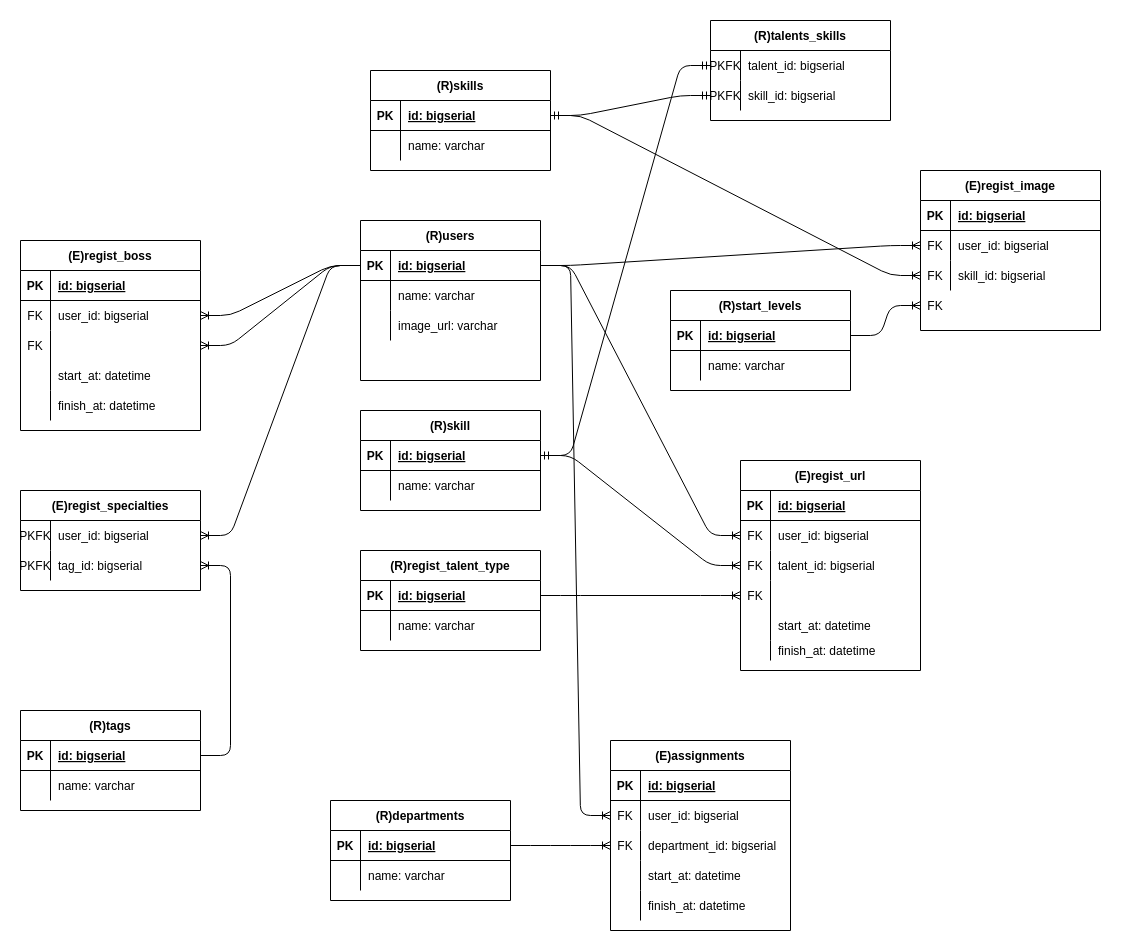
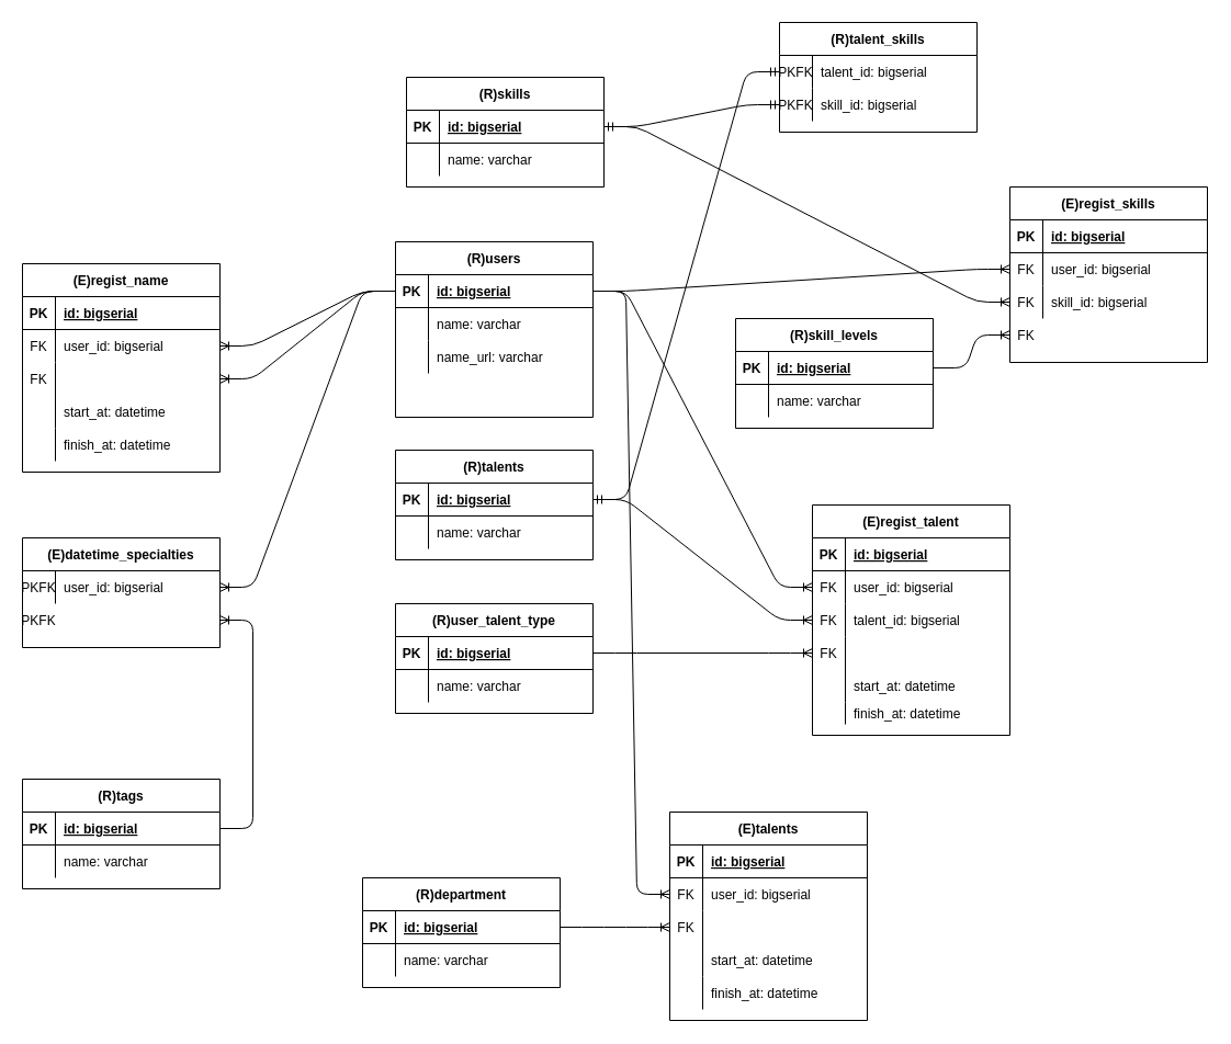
- <mxCell id="54" value="(R)talents_skills" style="shape=table;startSize=30;container=1;collapsible=1;childLayout=tableLayout;fixedRows=1;rowLines=0;fontStyle=1;align=center;resizeLast=1;" parent="1" vertex="1"><mxGeometry x="710" y="20" width="180" height="100" as="geometry" /></mxCell>
+ <mxCell id="54" value="(R)talent_skills" style="shape=table;startSize=30;container=1;collapsible=1;childLayout=tableLayout;fixedRows=1;rowLines=0;fontStyle=1;align=center;resizeLast=1;" parent="1" vertex="1"><mxGeometry x="710" y="20" width="180" height="100" as="geometry" /></mxCell>
- <mxCell id="40" value="(E)regist_image" style="shape=table;startSize=30;container=1;collapsible=1;childLayout=tableLayout;fixedRows=1;rowLines=0;fontStyle=1;align=center;resizeLast=1;" parent="1" vertex="1"><mxGeometry x="920" y="170" width="180" height="160" as="geometry" /></mxCell>
+ <mxCell id="40" value="(E)regist_skills" style="shape=table;startSize=30;container=1;collapsible=1;childLayout=tableLayout;fixedRows=1;rowLines=0;fontStyle=1;align=center;resizeLast=1;" parent="1" vertex="1"><mxGeometry x="920" y="170" width="180" height="160" as="geometry" /></mxCell>
- <mxCell id="112" value="(E)regist_boss" style="shape=table;startSize=30;container=1;collapsible=1;childLayout=tableLayout;fixedRows=1;rowLines=0;fontStyle=1;align=center;resizeLast=1;" parent="1" vertex="1"><mxGeometry x="20" y="240" width="180" height="190" as="geometry" /></mxCell>
+ <mxCell id="112" value="(E)regist_name" style="shape=table;startSize=30;container=1;collapsible=1;childLayout=tableLayout;fixedRows=1;rowLines=0;fontStyle=1;align=center;resizeLast=1;" parent="1" vertex="1"><mxGeometry x="20" y="240" width="180" height="190" as="geometry" /></mxCell>
- <mxCell id="61" value="(R)start_levels" style="shape=table;startSize=30;container=1;collapsible=1;childLayout=tableLayout;fixedRows=1;rowLines=0;fontStyle=1;align=center;resizeLast=1;" parent="1" vertex="1"><mxGeometry x="670" y="290" width="180" height="100" as="geometry" /></mxCell>
+ <mxCell id="61" value="(R)skill_levels" style="shape=table;startSize=30;container=1;collapsible=1;childLayout=tableLayout;fixedRows=1;rowLines=0;fontStyle=1;align=center;resizeLast=1;" parent="1" vertex="1"><mxGeometry x="670" y="290" width="180" height="100" as="geometry" /></mxCell>
- <mxCell id="25" value="image_url: varchar" style="shape=partialRectangle;connectable=0;fillColor=none;top=0;left=0;bottom=0;right=0;align=left;spacingLeft=6;overflow=hidden;" parent="23" vertex="1"><mxGeometry x="30" width="150" height="30" as="geometry" /></mxCell>
+ <mxCell id="25" value="name_url: varchar" style="shape=partialRectangle;connectable=0;fillColor=none;top=0;left=0;bottom=0;right=0;align=left;spacingLeft=6;overflow=hidden;" parent="23" vertex="1"><mxGeometry x="30" width="150" height="30" as="geometry" /></mxCell>
- <mxCell id="9" value="(R)skill" style="shape=table;startSize=30;container=1;collapsible=1;childLayout=tableLayout;fixedRows=1;rowLines=0;fontStyle=1;align=center;resizeLast=1;" parent="1" vertex="1"><mxGeometry x="360" y="410" width="180" height="100" as="geometry" /></mxCell>
+ <mxCell id="9" value="(R)talents" style="shape=table;startSize=30;container=1;collapsible=1;childLayout=tableLayout;fixedRows=1;rowLines=0;fontStyle=1;align=center;resizeLast=1;" parent="1" vertex="1"><mxGeometry x="360" y="410" width="180" height="100" as="geometry" /></mxCell>
- <mxCell id="69" value="(E)regist_url" style="shape=table;startSize=30;container=1;collapsible=1;childLayout=tableLayout;fixedRows=1;rowLines=0;fontStyle=1;align=center;resizeLast=1;" parent="1" vertex="1"><mxGeometry x="740" y="460" width="180" height="210" as="geometry" /></mxCell>
+ <mxCell id="69" value="(E)regist_talent" style="shape=table;startSize=30;container=1;collapsible=1;childLayout=tableLayout;fixedRows=1;rowLines=0;fontStyle=1;align=center;resizeLast=1;" parent="1" vertex="1"><mxGeometry x="740" y="460" width="180" height="210" as="geometry" /></mxCell>
- <mxCell id="129" value="(E)regist_specialties" style="shape=table;startSize=30;container=1;collapsible=1;childLayout=tableLayout;fixedRows=1;rowLines=0;fontStyle=1;align=center;resizeLast=1;" parent="1" vertex="1"><mxGeometry x="20" y="490" width="180" height="100" as="geometry" /></mxCell>
+ <mxCell id="129" value="(E)datetime_specialties" style="shape=table;startSize=30;container=1;collapsible=1;childLayout=tableLayout;fixedRows=1;rowLines=0;fontStyle=1;align=center;resizeLast=1;" parent="1" vertex="1"><mxGeometry x="20" y="490" width="180" height="100" as="geometry" /></mxCell>
- <mxCell id="135" value="tag_id: bigserial" style="shape=partialRectangle;connectable=0;fillColor=none;top=0;left=0;bottom=0;right=0;align=left;spacingLeft=6;overflow=hidden;" parent="133" vertex="1"><mxGeometry x="30" width="150" height="30" as="geometry" /></mxCell>
- <mxCell id="2" value="(R)regist_talent_type" style="shape=table;startSize=30;container=1;collapsible=1;childLayout=tableLayout;fixedRows=1;rowLines=0;fontStyle=1;align=center;resizeLast=1;" parent="1" vertex="1"><mxGeometry x="360" y="550" width="180" height="100" as="geometry" /></mxCell>
+ <mxCell id="2" value="(R)user_talent_type" style="shape=table;startSize=30;container=1;collapsible=1;childLayout=tableLayout;fixedRows=1;rowLines=0;fontStyle=1;align=center;resizeLast=1;" parent="1" vertex="1"><mxGeometry x="360" y="550" width="180" height="100" as="geometry" /></mxCell>
- <mxCell id="87" value="(E)assignments" style="shape=table;startSize=30;container=1;collapsible=1;childLayout=tableLayout;fixedRows=1;rowLines=0;fontStyle=1;align=center;resizeLast=1;" parent="1" vertex="1"><mxGeometry x="610" y="740" width="180" height="190" as="geometry" /></mxCell>
+ <mxCell id="87" value="(E)talents" style="shape=table;startSize=30;container=1;collapsible=1;childLayout=tableLayout;fixedRows=1;rowLines=0;fontStyle=1;align=center;resizeLast=1;" parent="1" vertex="1"><mxGeometry x="610" y="740" width="180" height="190" as="geometry" /></mxCell>
- <mxCell id="105" value="(R)departments" style="shape=table;startSize=30;container=1;collapsible=1;childLayout=tableLayout;fixedRows=1;rowLines=0;fontStyle=1;align=center;resizeLast=1;" parent="1" vertex="1"><mxGeometry x="330" y="800" width="180" height="100" as="geometry" /></mxCell>
+ <mxCell id="105" value="(R)department" style="shape=table;startSize=30;container=1;collapsible=1;childLayout=tableLayout;fixedRows=1;rowLines=0;fontStyle=1;align=center;resizeLast=1;" parent="1" vertex="1"><mxGeometry x="330" y="800" width="180" height="100" as="geometry" /></mxCell>
- <mxCell id="96" value="department_id: bigserial" style="shape=partialRectangle;connectable=0;fillColor=none;top=0;left=0;bottom=0;right=0;align=left;spacingLeft=6;overflow=hidden;" parent="94" vertex="1"><mxGeometry x="30" width="150" height="30" as="geometry" /></mxCell>
